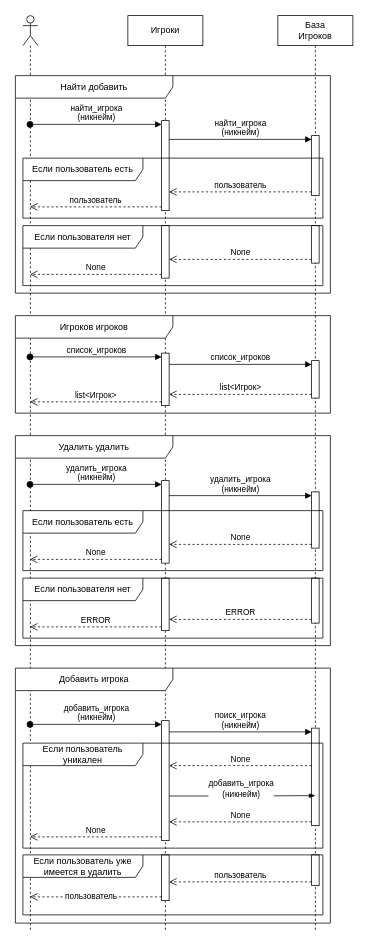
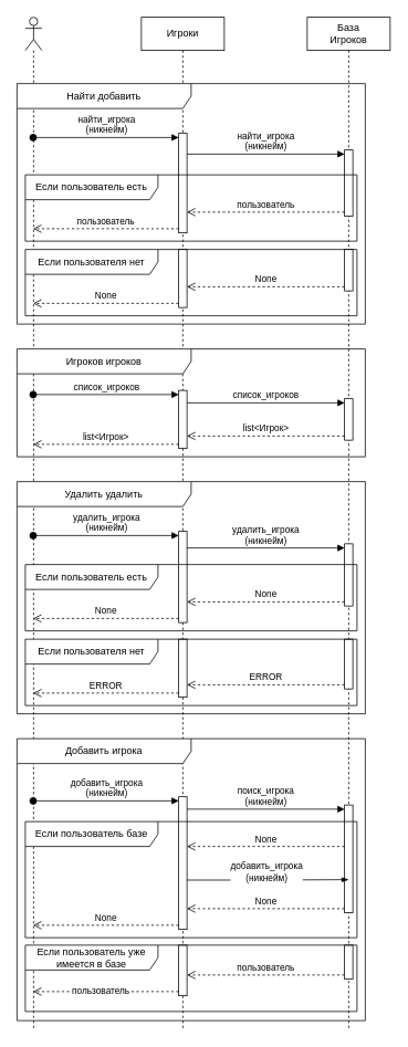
- <mxCell id="46" value="Если пользователь уникален" style="shape=umlFrame;whiteSpace=wrap;html=1;pointerEvents=0;width=160;height=30;" vertex="1" parent="1"><mxGeometry x="30" y="990" width="400" height="140" as="geometry" /></mxCell>
+ <mxCell id="46" value="Если пользователь базе" style="shape=umlFrame;whiteSpace=wrap;html=1;pointerEvents=0;width=160;height=30;" vertex="1" parent="1"><mxGeometry x="30" y="990" width="400" height="140" as="geometry" /></mxCell>
- <mxCell id="54" value="Если пользователь уже имеется в удалить" style="shape=umlFrame;whiteSpace=wrap;html=1;pointerEvents=0;width=160;height=30;" vertex="1" parent="1"><mxGeometry x="30" y="1139" width="400" height="80" as="geometry" /></mxCell>
+ <mxCell id="54" value="Если пользователь уже имеется в базе" style="shape=umlFrame;whiteSpace=wrap;html=1;pointerEvents=0;width=160;height=30;" vertex="1" parent="1"><mxGeometry x="30" y="1139" width="400" height="80" as="geometry" /></mxCell>
